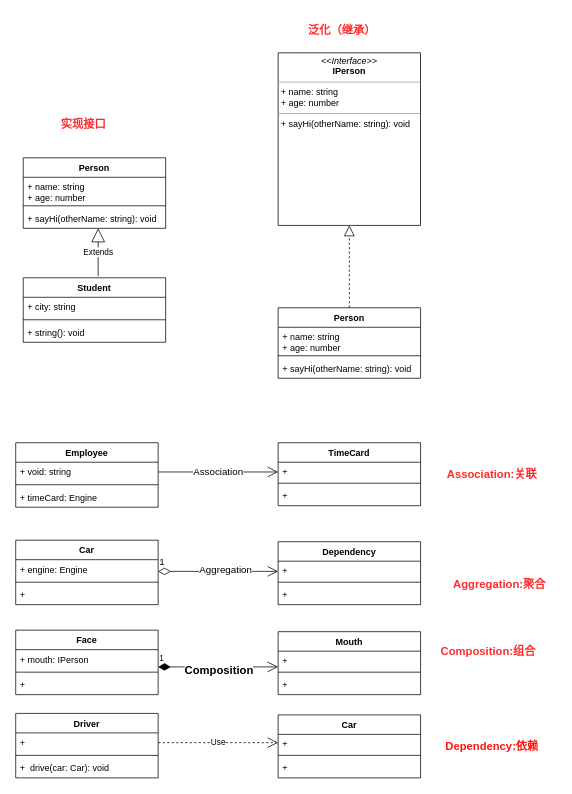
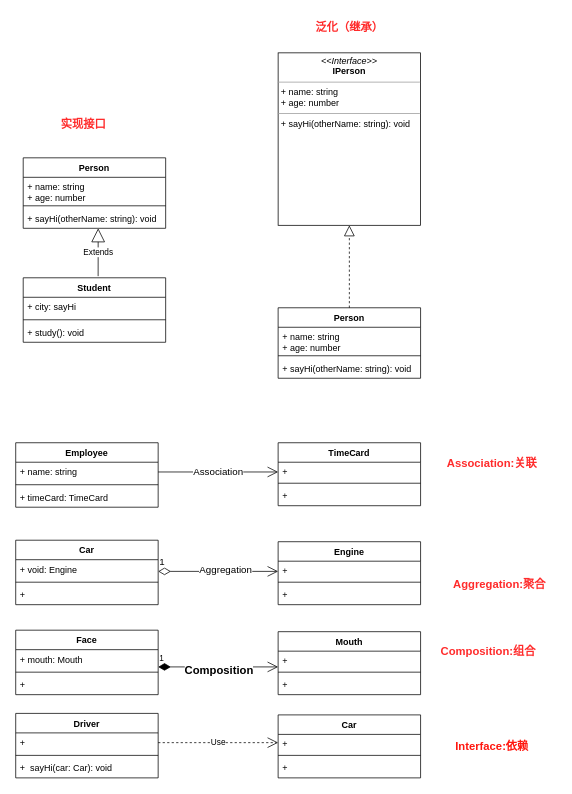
- <mxCell id="60" value="&lt;span style=&quot;background-color: rgb(255, 255, 255);&quot;&gt;泛化（继承）&lt;/span&gt;" style="text;html=1;align=center;verticalAlign=middle;resizable=0;points=[];autosize=1;strokeColor=none;fillColor=none;fontSize=15;fontStyle=1;fontColor=#FF2B2B;" vertex="1" parent="1"><mxGeometry x="400" y="25" width="110" height="30" as="geometry" /></mxCell>
+ <mxCell id="60" value="&lt;span style=&quot;background-color: rgb(255, 255, 255);&quot;&gt;泛化（继承）&lt;/span&gt;" style="text;html=1;align=center;verticalAlign=middle;resizable=0;points=[];autosize=1;strokeColor=none;fillColor=none;fontSize=15;fontStyle=1;fontColor=#FF2B2B;" vertex="1" parent="1"><mxGeometry x="410" y="20" width="110" height="30" as="geometry" /></mxCell>
- <mxCell id="49" value="+ city: string" style="text;strokeColor=none;fillColor=none;align=left;verticalAlign=top;spacingLeft=4;spacingRight=4;overflow=hidden;rotatable=0;points=[[0,0.5],[1,0.5]];portConstraint=eastwest;" vertex="1" parent="48"><mxGeometry y="26" width="190" height="26" as="geometry" /></mxCell>
+ <mxCell id="49" value="+ city: sayHi" style="text;strokeColor=none;fillColor=none;align=left;verticalAlign=top;spacingLeft=4;spacingRight=4;overflow=hidden;rotatable=0;points=[[0,0.5],[1,0.5]];portConstraint=eastwest;" vertex="1" parent="48"><mxGeometry y="26" width="190" height="26" as="geometry" /></mxCell>
- <mxCell id="51" value="+ string(): void" style="text;strokeColor=none;fillColor=none;align=left;verticalAlign=top;spacingLeft=4;spacingRight=4;overflow=hidden;rotatable=0;points=[[0,0.5],[1,0.5]];portConstraint=eastwest;" vertex="1" parent="48"><mxGeometry y="60" width="190" height="26" as="geometry" /></mxCell>
+ <mxCell id="51" value="+ study(): void" style="text;strokeColor=none;fillColor=none;align=left;verticalAlign=top;spacingLeft=4;spacingRight=4;overflow=hidden;rotatable=0;points=[[0,0.5],[1,0.5]];portConstraint=eastwest;" vertex="1" parent="48"><mxGeometry y="60" width="190" height="26" as="geometry" /></mxCell>
- <mxCell id="28" value="+ void: string" style="text;strokeColor=none;fillColor=none;align=left;verticalAlign=top;spacingLeft=4;spacingRight=4;overflow=hidden;rotatable=0;points=[[0,0.5],[1,0.5]];portConstraint=eastwest;" vertex="1" parent="27"><mxGeometry y="26" width="190" height="26" as="geometry" /></mxCell>
+ <mxCell id="28" value="+ name: string" style="text;strokeColor=none;fillColor=none;align=left;verticalAlign=top;spacingLeft=4;spacingRight=4;overflow=hidden;rotatable=0;points=[[0,0.5],[1,0.5]];portConstraint=eastwest;" vertex="1" parent="27"><mxGeometry y="26" width="190" height="26" as="geometry" /></mxCell>
- <mxCell id="32" value="&lt;font style=&quot;font-size: 15px;&quot;&gt;&lt;span style=&quot;font-size: 15px; background-color: rgb(255, 255, 255);&quot;&gt;Association&lt;/span&gt;:关联&lt;/font&gt;" style="text;html=1;align=center;verticalAlign=middle;resizable=0;points=[];autosize=1;strokeColor=none;fillColor=none;fontSize=15;fontStyle=1;fontColor=#FF2B2B;" vertex="1" parent="1"><mxGeometry x="585" y="617" width="140" height="30" as="geometry" /></mxCell>
+ <mxCell id="32" value="&lt;font style=&quot;font-size: 15px;&quot;&gt;&lt;span style=&quot;font-size: 15px; background-color: rgb(255, 255, 255);&quot;&gt;Association&lt;/span&gt;:关联&lt;/font&gt;" style="text;html=1;align=center;verticalAlign=middle;resizable=0;points=[];autosize=1;strokeColor=none;fillColor=none;fontSize=15;fontStyle=1;fontColor=#FF2B2B;" vertex="1" parent="1"><mxGeometry x="585" y="602" width="140" height="30" as="geometry" /></mxCell>
- <mxCell id="30" value="+ timeCard: Engine" style="text;strokeColor=none;fillColor=none;align=left;verticalAlign=top;spacingLeft=4;spacingRight=4;overflow=hidden;rotatable=0;points=[[0,0.5],[1,0.5]];portConstraint=eastwest;" vertex="1" parent="27"><mxGeometry y="60" width="190" height="26" as="geometry" /></mxCell>
+ <mxCell id="30" value="+ timeCard: TimeCard" style="text;strokeColor=none;fillColor=none;align=left;verticalAlign=top;spacingLeft=4;spacingRight=4;overflow=hidden;rotatable=0;points=[[0,0.5],[1,0.5]];portConstraint=eastwest;" vertex="1" parent="27"><mxGeometry y="60" width="190" height="26" as="geometry" /></mxCell>
- <mxCell id="12" value="Dependency" style="swimlane;fontStyle=1;align=center;verticalAlign=top;childLayout=stackLayout;horizontal=1;startSize=26;horizontalStack=0;resizeParent=1;resizeParentMax=0;resizeLast=0;collapsible=1;marginBottom=0;" vertex="1" parent="1"><mxGeometry x="370" y="722" width="190" height="84" as="geometry"><mxRectangle x="350" y="220" width="80" height="30" as="alternateBounds" /></mxGeometry></mxCell>
+ <mxCell id="12" value="Engine" style="swimlane;fontStyle=1;align=center;verticalAlign=top;childLayout=stackLayout;horizontal=1;startSize=26;horizontalStack=0;resizeParent=1;resizeParentMax=0;resizeLast=0;collapsible=1;marginBottom=0;" vertex="1" parent="1"><mxGeometry x="370" y="722" width="190" height="84" as="geometry"><mxRectangle x="350" y="220" width="80" height="30" as="alternateBounds" /></mxGeometry></mxCell>
- <mxCell id="17" value="+ engine: Engine" style="text;strokeColor=none;fillColor=none;align=left;verticalAlign=top;spacingLeft=4;spacingRight=4;overflow=hidden;rotatable=0;points=[[0,0.5],[1,0.5]];portConstraint=eastwest;" vertex="1" parent="16"><mxGeometry y="26" width="190" height="26" as="geometry" /></mxCell>
+ <mxCell id="17" value="+ void: Engine" style="text;strokeColor=none;fillColor=none;align=left;verticalAlign=top;spacingLeft=4;spacingRight=4;overflow=hidden;rotatable=0;points=[[0,0.5],[1,0.5]];portConstraint=eastwest;" vertex="1" parent="16"><mxGeometry y="26" width="190" height="26" as="geometry" /></mxCell>
- <mxCell id="38" value="+ mouth: IPerson" style="text;strokeColor=none;fillColor=none;align=left;verticalAlign=top;spacingLeft=4;spacingRight=4;overflow=hidden;rotatable=0;points=[[0,0.5],[1,0.5]];portConstraint=eastwest;" vertex="1" parent="37"><mxGeometry y="26" width="190" height="26" as="geometry" /></mxCell>
+ <mxCell id="38" value="+ mouth: Mouth" style="text;strokeColor=none;fillColor=none;align=left;verticalAlign=top;spacingLeft=4;spacingRight=4;overflow=hidden;rotatable=0;points=[[0,0.5],[1,0.5]];portConstraint=eastwest;" vertex="1" parent="37"><mxGeometry y="26" width="190" height="26" as="geometry" /></mxCell>
- <mxCell id="11" value="&lt;font style=&quot;font-size: 15px;&quot;&gt;Dependency:依赖&lt;/font&gt;" style="text;html=1;align=center;verticalAlign=middle;resizable=0;points=[];autosize=1;strokeColor=none;fillColor=none;fontStyle=1;fontColor=#FF170F;" parent="1" vertex="1"><mxGeometry x="580" y="979" width="150" height="30" as="geometry" /></mxCell>
+ <mxCell id="11" value="&lt;font style=&quot;font-size: 15px;&quot;&gt;Interface:依赖&lt;/font&gt;" style="text;html=1;align=center;verticalAlign=middle;resizable=0;points=[];autosize=1;strokeColor=none;fillColor=none;fontStyle=1;fontColor=#FF170F;" parent="1" vertex="1"><mxGeometry x="580" y="979" width="150" height="30" as="geometry" /></mxCell>
- <mxCell id="9" value="+  drive(car: Car): void" style="text;strokeColor=none;fillColor=none;align=left;verticalAlign=top;spacingLeft=4;spacingRight=4;overflow=hidden;rotatable=0;points=[[0,0.5],[1,0.5]];portConstraint=eastwest;" parent="6" vertex="1"><mxGeometry y="60" width="190" height="26" as="geometry" /></mxCell>
+ <mxCell id="9" value="+  sayHi(car: Car): void" style="text;strokeColor=none;fillColor=none;align=left;verticalAlign=top;spacingLeft=4;spacingRight=4;overflow=hidden;rotatable=0;points=[[0,0.5],[1,0.5]];portConstraint=eastwest;" parent="6" vertex="1"><mxGeometry y="60" width="190" height="26" as="geometry" /></mxCell>
